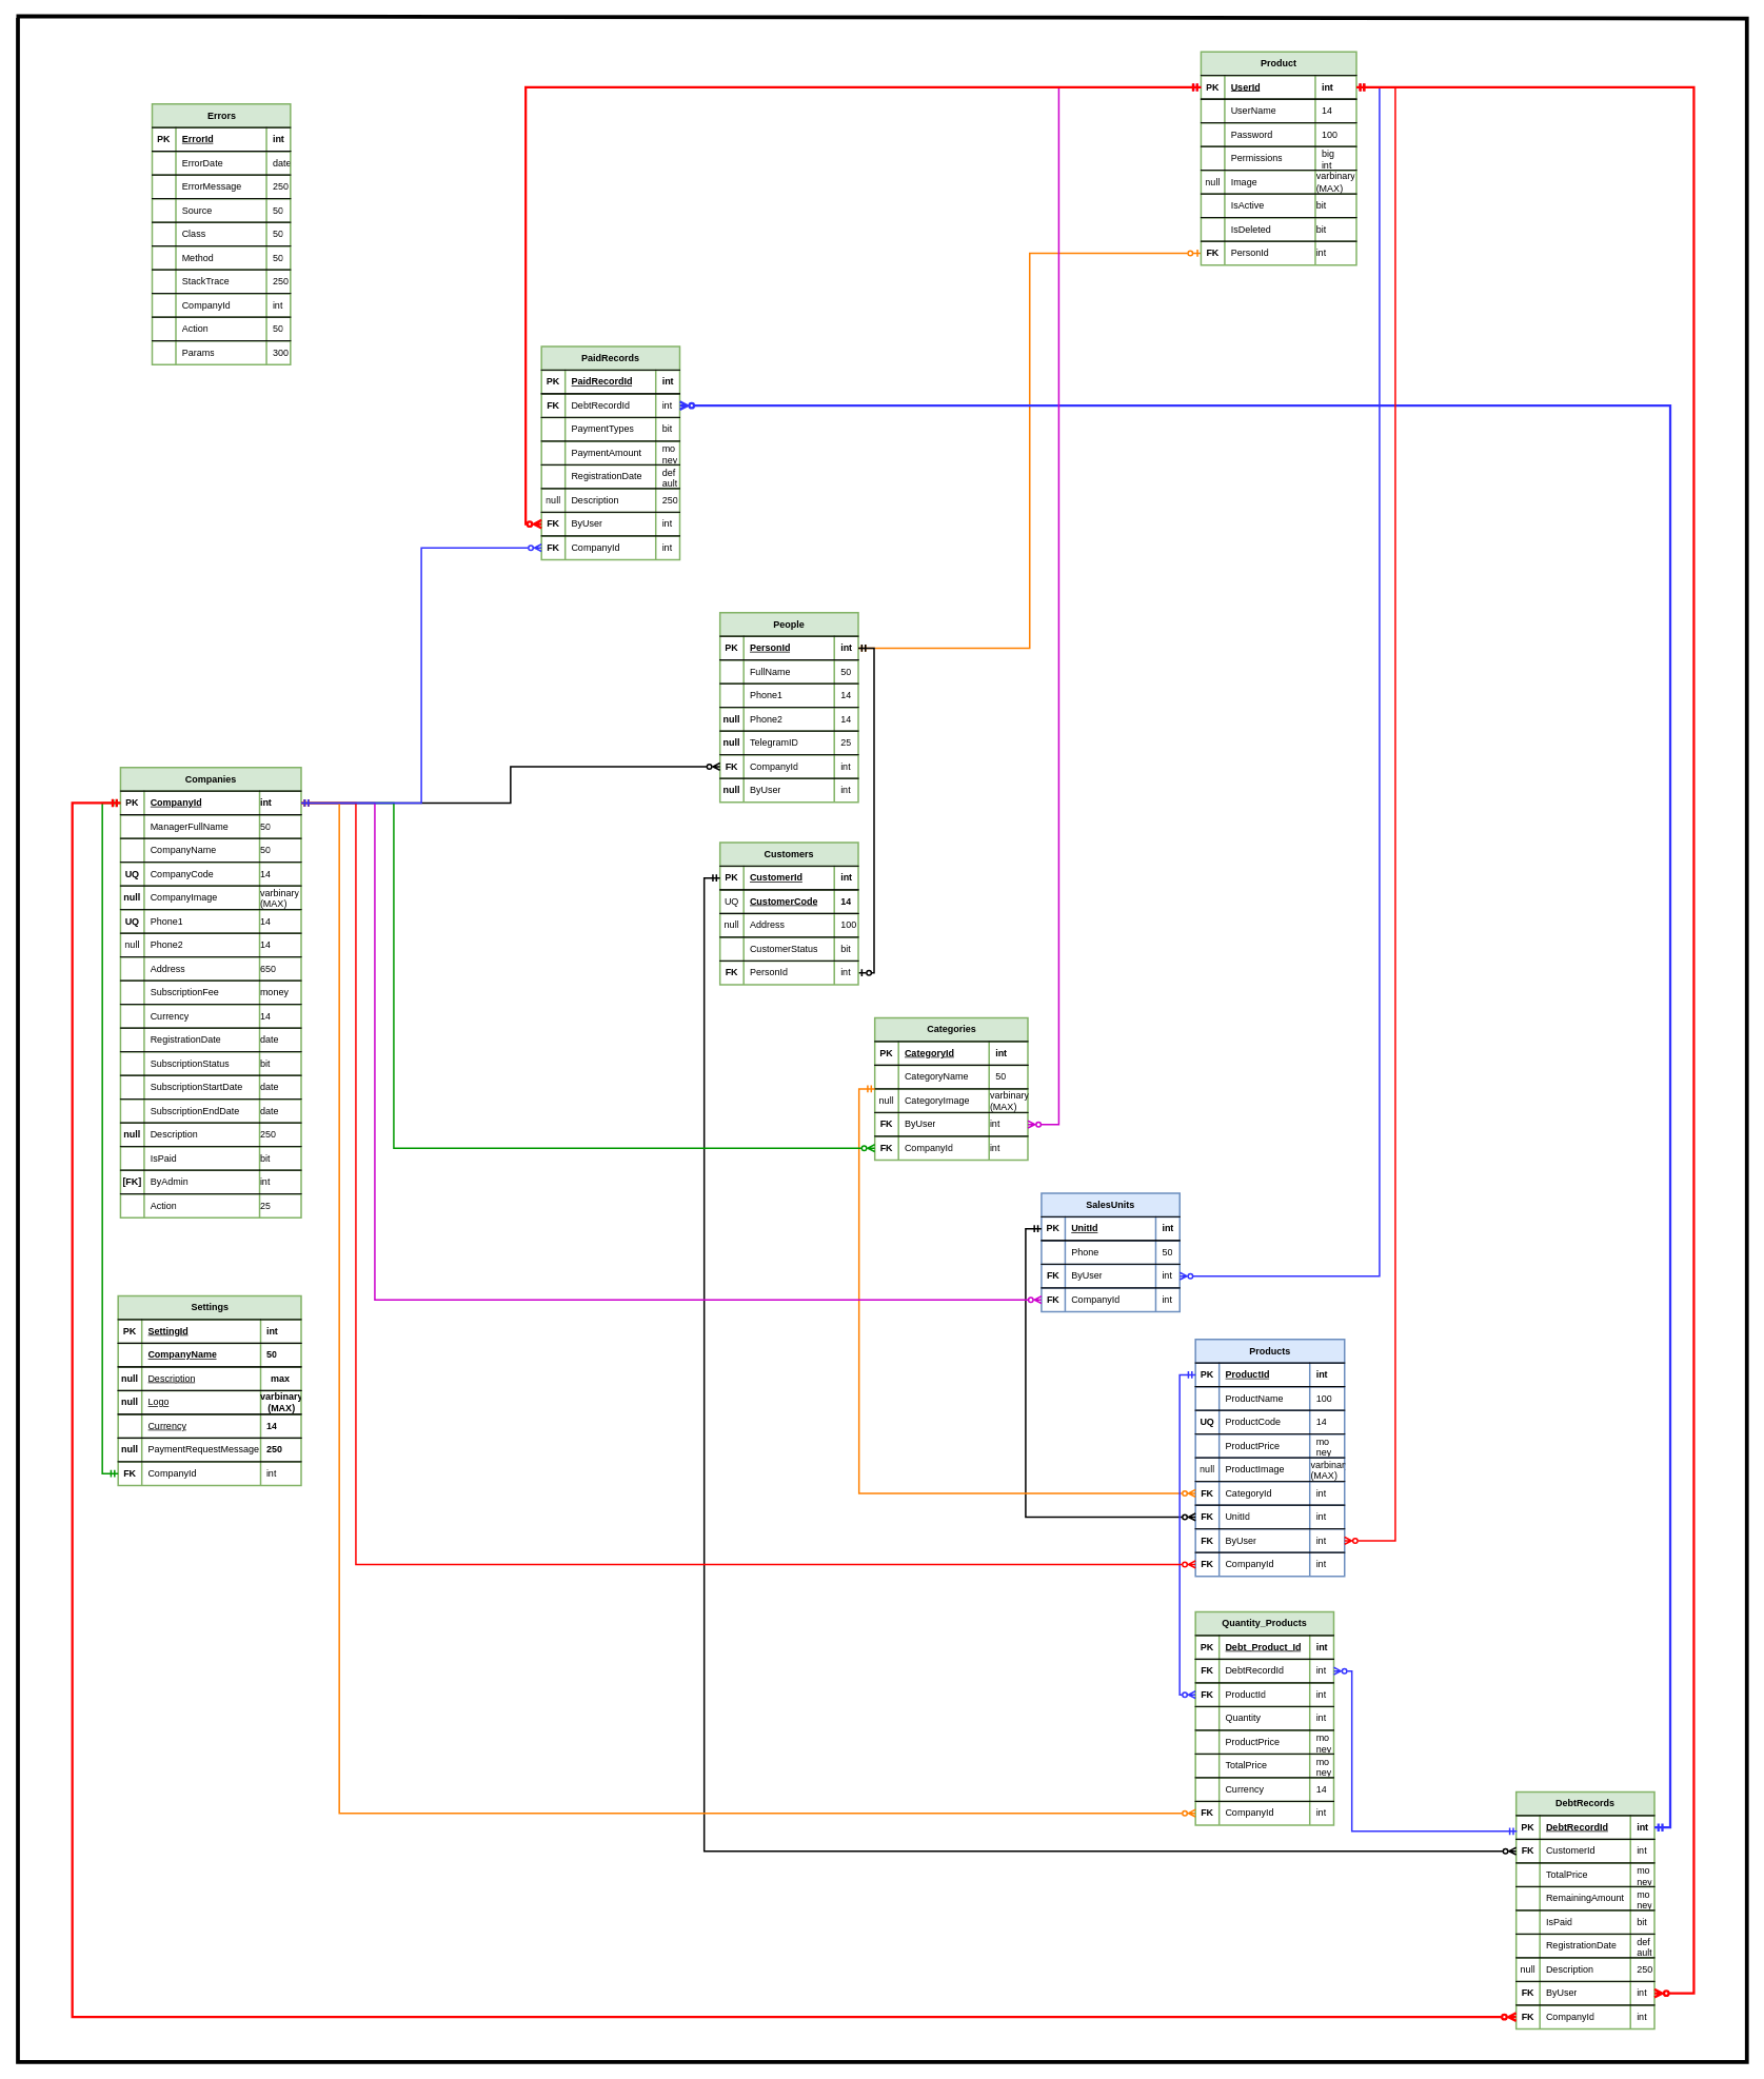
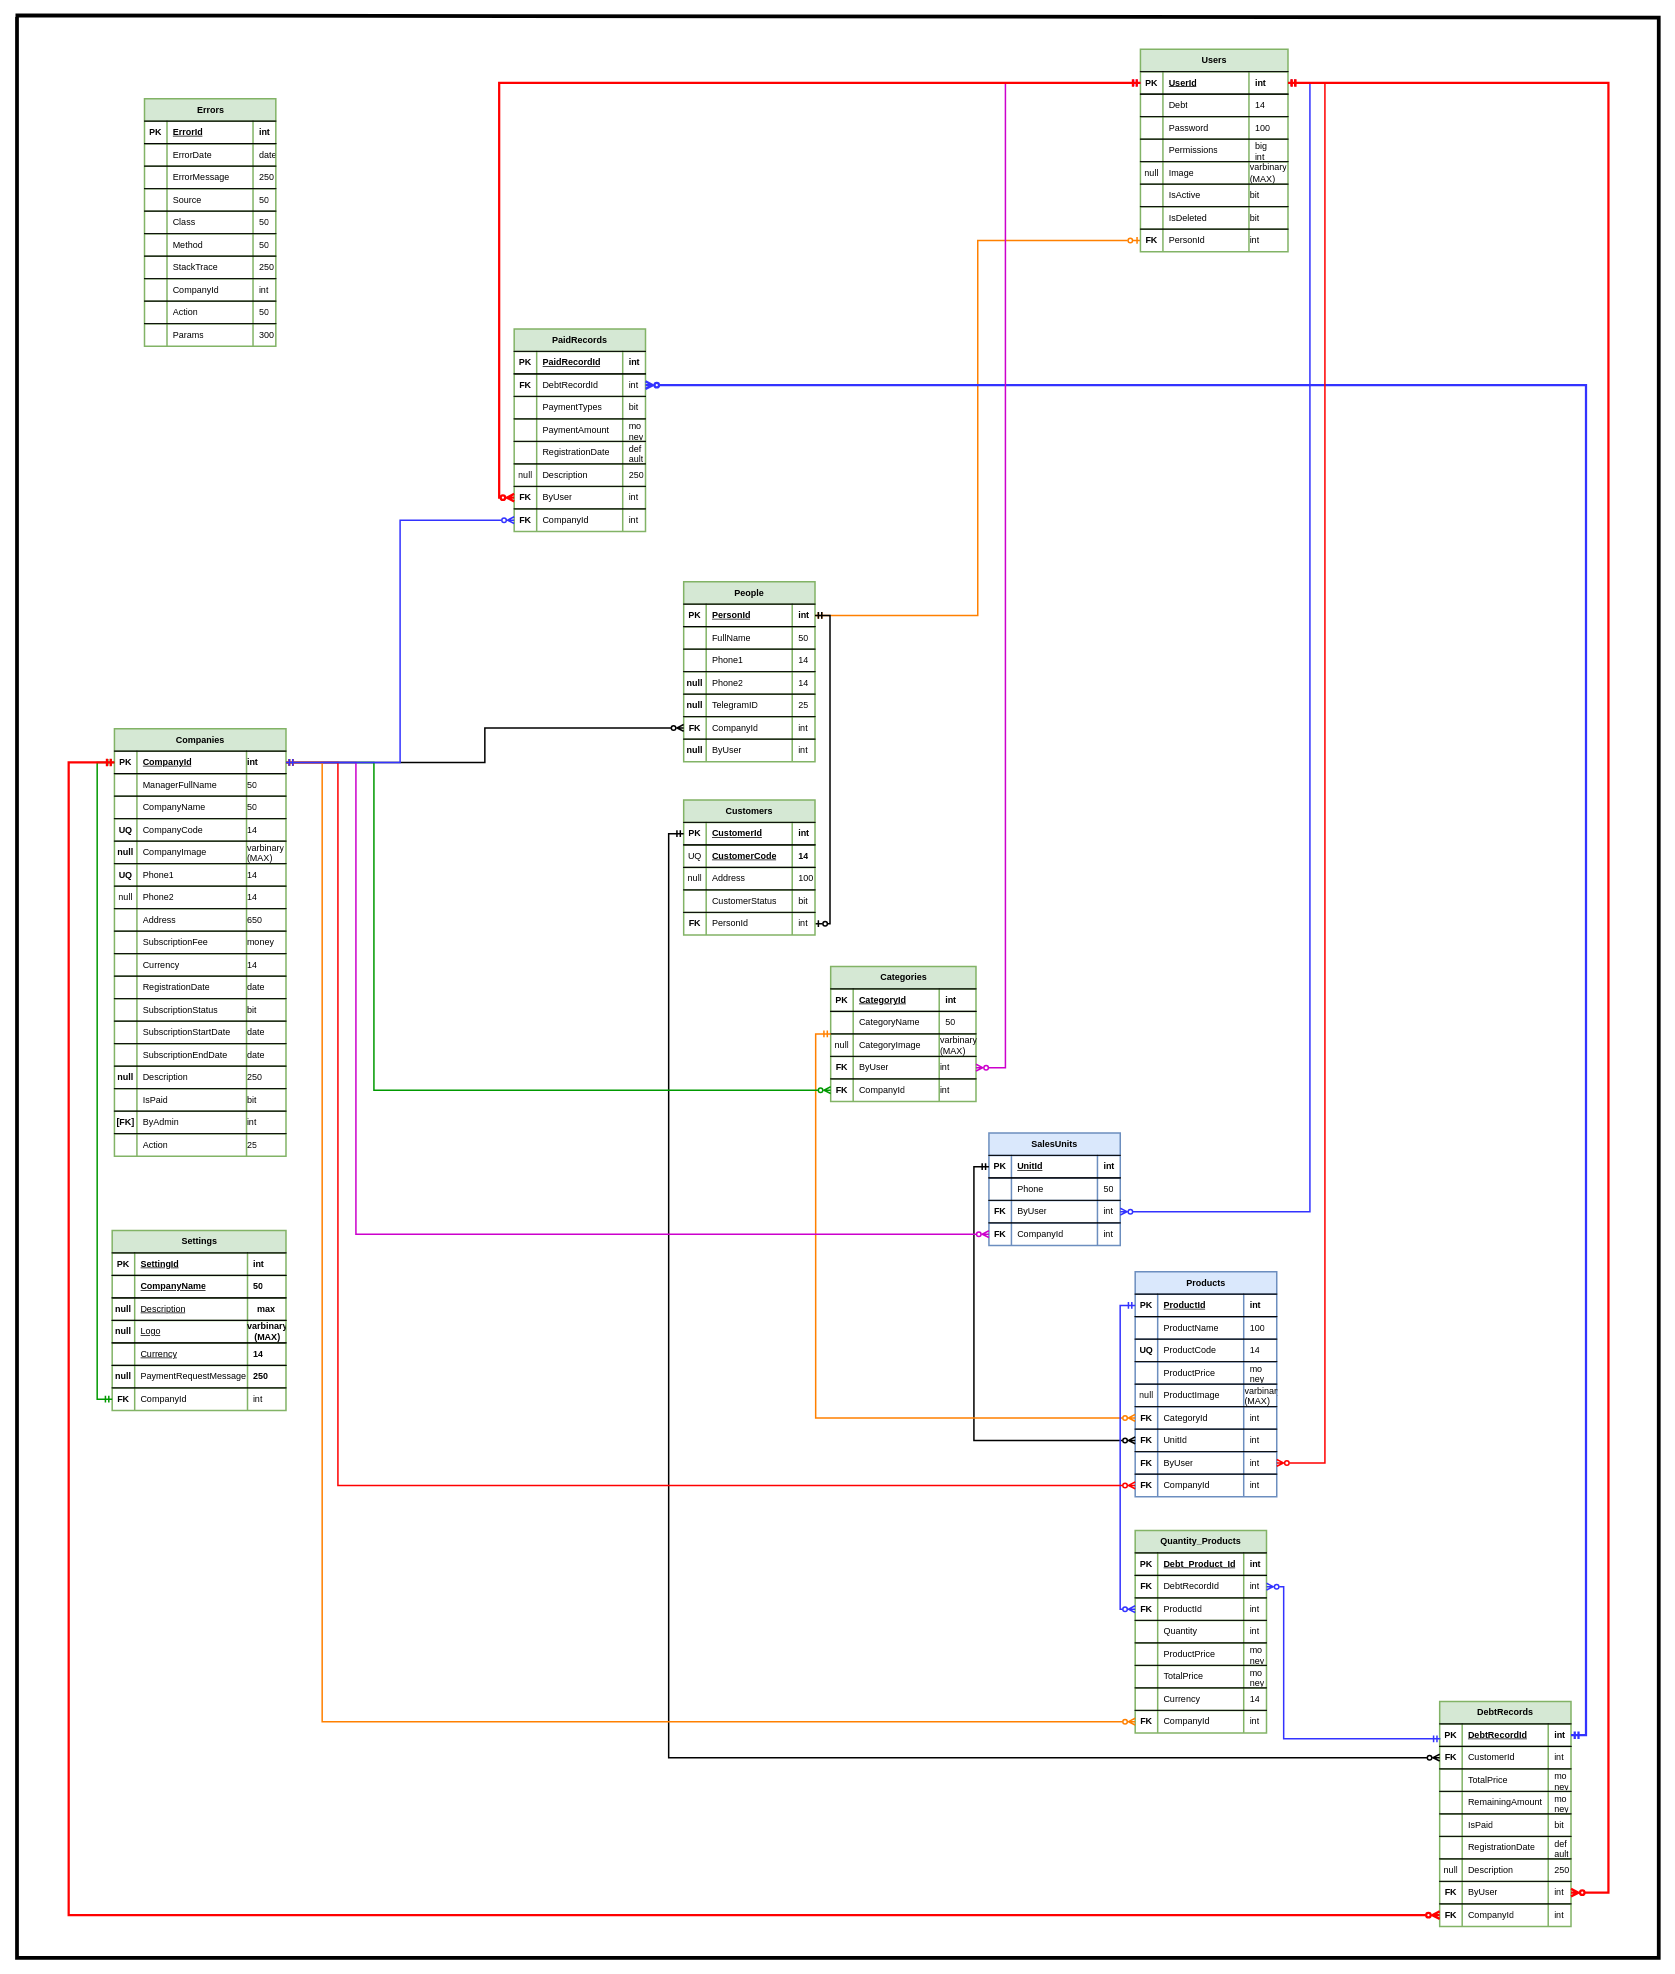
- <mxCell id="32" value="Product" style="shape=table;startSize=30;container=1;collapsible=1;childLayout=tableLayout;fixedRows=1;rowLines=1;fontStyle=1;align=center;resizeLast=1;html=1;fillColor=#d5e8d4;strokeColor=#82b366;rounded=0;shadow=0;resizeLastRow=0;swimlaneHead=1;strokeWidth=2;top=1;direction=east;columnLines=1;" parent="1" vertex="1"><mxGeometry x="1519.91" y="65" width="196.75" height="270" as="geometry" /></mxCell>
+ <mxCell id="32" value="Users" style="shape=table;startSize=30;container=1;collapsible=1;childLayout=tableLayout;fixedRows=1;rowLines=1;fontStyle=1;align=center;resizeLast=1;html=1;fillColor=#d5e8d4;strokeColor=#82b366;rounded=0;shadow=0;resizeLastRow=0;swimlaneHead=1;strokeWidth=2;top=1;direction=east;columnLines=1;" parent="1" vertex="1"><mxGeometry x="1519.91" y="65" width="196.75" height="270" as="geometry" /></mxCell>
- <mxCell id="39" value="UserName" style="shape=partialRectangle;connectable=0;fillColor=none;top=1;left=0;bottom=0;right=0;align=left;spacingLeft=6;overflow=hidden;whiteSpace=wrap;html=1;direction=east;" parent="37" vertex="1"><mxGeometry x="30" width="114.7" height="30" as="geometry"><mxRectangle width="114.7" height="30" as="alternateBounds" /></mxGeometry></mxCell>
+ <mxCell id="39" value="Debt" style="shape=partialRectangle;connectable=0;fillColor=none;top=1;left=0;bottom=0;right=0;align=left;spacingLeft=6;overflow=hidden;whiteSpace=wrap;html=1;direction=east;" parent="37" vertex="1"><mxGeometry x="30" width="114.7" height="30" as="geometry"><mxRectangle width="114.7" height="30" as="alternateBounds" /></mxGeometry></mxCell>
